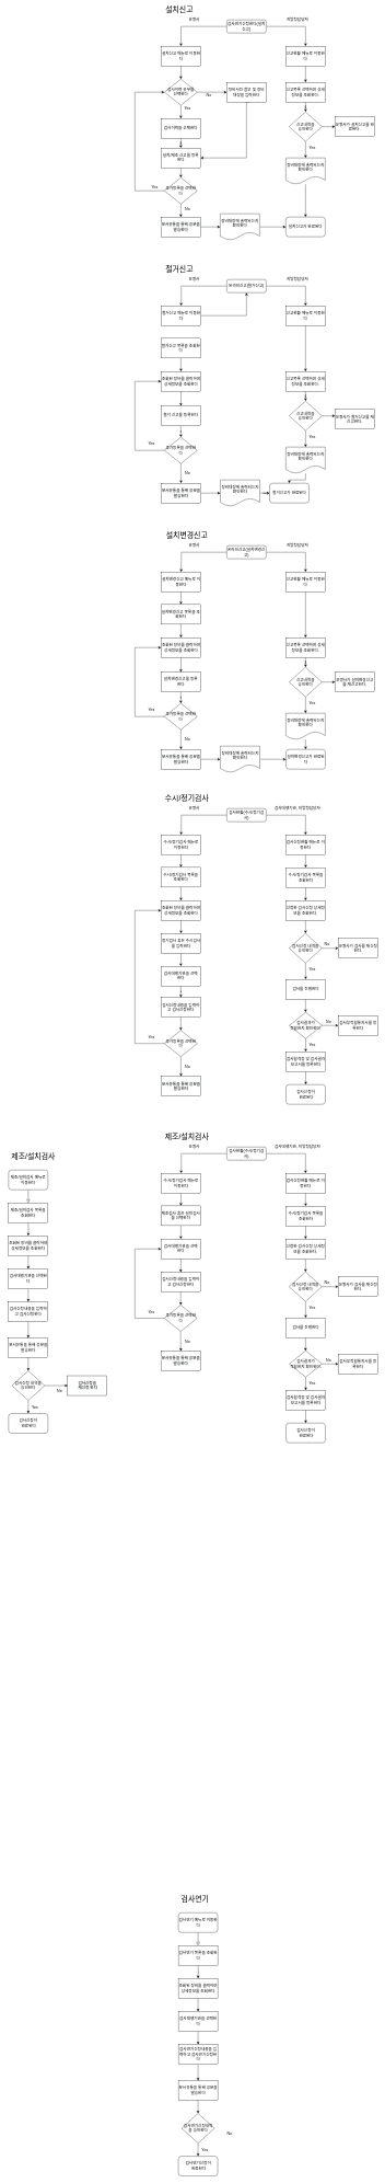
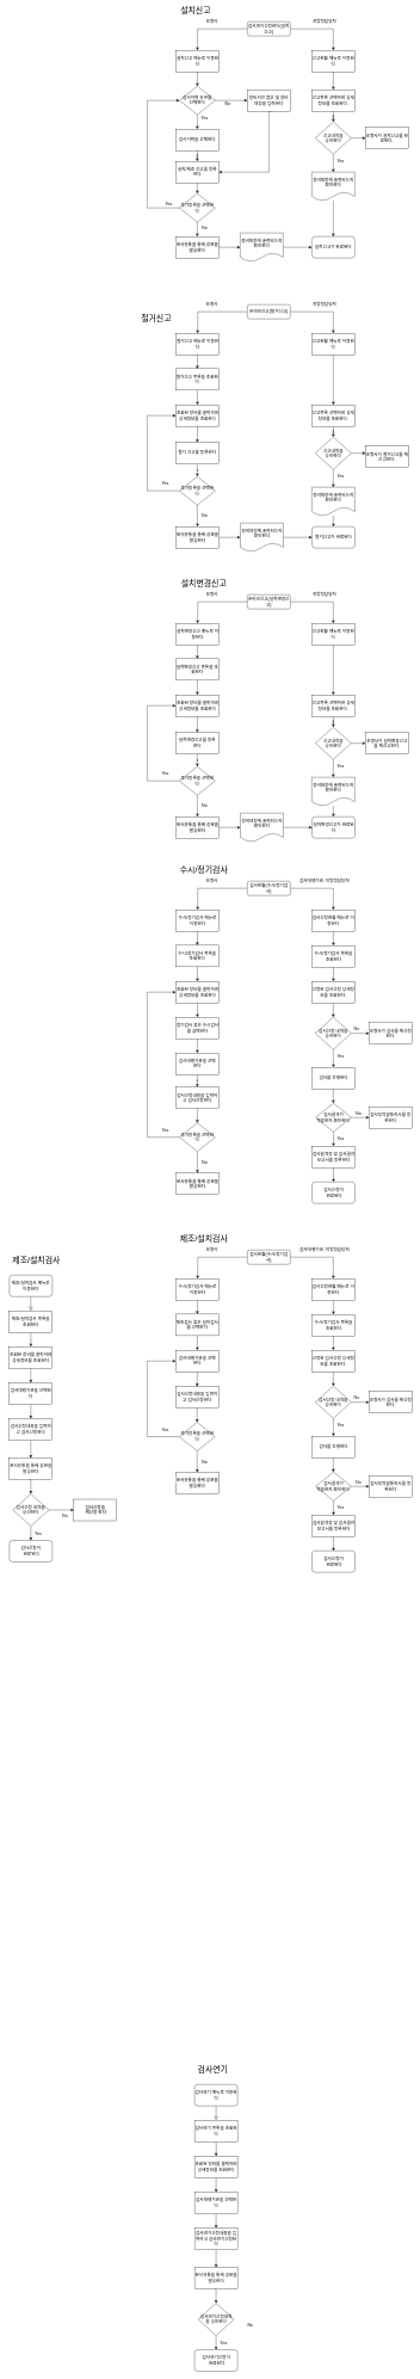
- <mxCell id="96" value="&lt;font style=&quot;font-size: 23px&quot;&gt;철거신고&lt;/font&gt;" style="text;html=1;align=center;verticalAlign=middle;resizable=0;points=[];autosize=1;strokeColor=none;" vertex="1" parent="1"><mxGeometry x="490" y="810" width="110" height="20" as="geometry" /></mxCell>
+ <mxCell id="96" value="&lt;font style=&quot;font-size: 23px&quot;&gt;철거신고&lt;/font&gt;" style="text;html=1;align=center;verticalAlign=middle;resizable=0;points=[];autosize=1;strokeColor=none;" vertex="1" parent="1"><mxGeometry x="380" y="880" width="110" height="20" as="geometry" /></mxCell>
- <mxCell id="80" value="" style="edgeStyle=orthogonalEdgeStyle;rounded=0;orthogonalLoop=1;jettySize=auto;html=1;" edge="1" parent="1" source="81" target="87"><mxGeometry relative="1" as="geometry" /></mxCell>
+ <mxCell id="80" value="" style="edgeStyle=orthogonalEdgeStyle;rounded=0;orthogonalLoop=1;jettySize=auto;html=1;" edge="1" parent="1" source="81" target="83"><mxGeometry relative="1" as="geometry" /></mxCell>
- <mxCell id="95" value="철거신고가 완료된다" style="rounded=1;whiteSpace=wrap;html=1;" vertex="1" parent="1"><mxGeometry x="820.5" y="1470" width="120" height="60" as="geometry" /></mxCell>
+ <mxCell id="95" value="철거신고가 완료된다" style="rounded=1;whiteSpace=wrap;html=1;" vertex="1" parent="1"><mxGeometry x="870.5" y="1470" width="120" height="60" as="geometry" /></mxCell>
- <mxCell id="239" value="정기검사 혹은 수시검사를 입력한다" style="rounded=0;whiteSpace=wrap;html=1;" vertex="1" parent="1"><mxGeometry x="490.5" y="2840" width="120" height="60" as="geometry" /></mxCell>
+ <mxCell id="239" value="정기검사 혹은 수시검사를 섡택한다" style="rounded=0;whiteSpace=wrap;html=1;" vertex="1" parent="1"><mxGeometry x="490.5" y="2840" width="120" height="60" as="geometry" /></mxCell>
